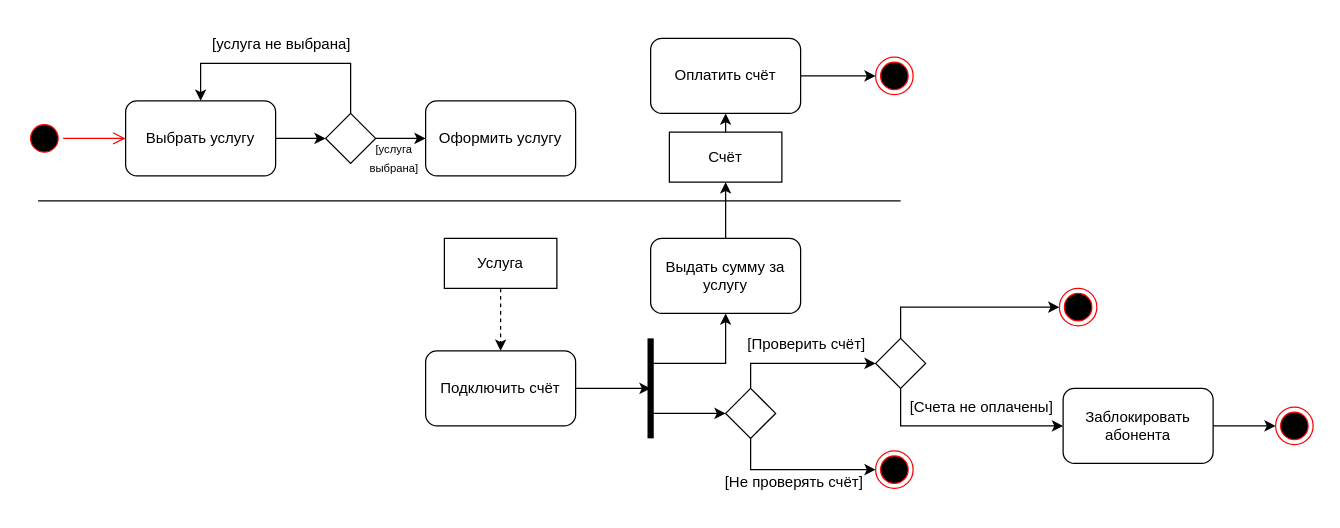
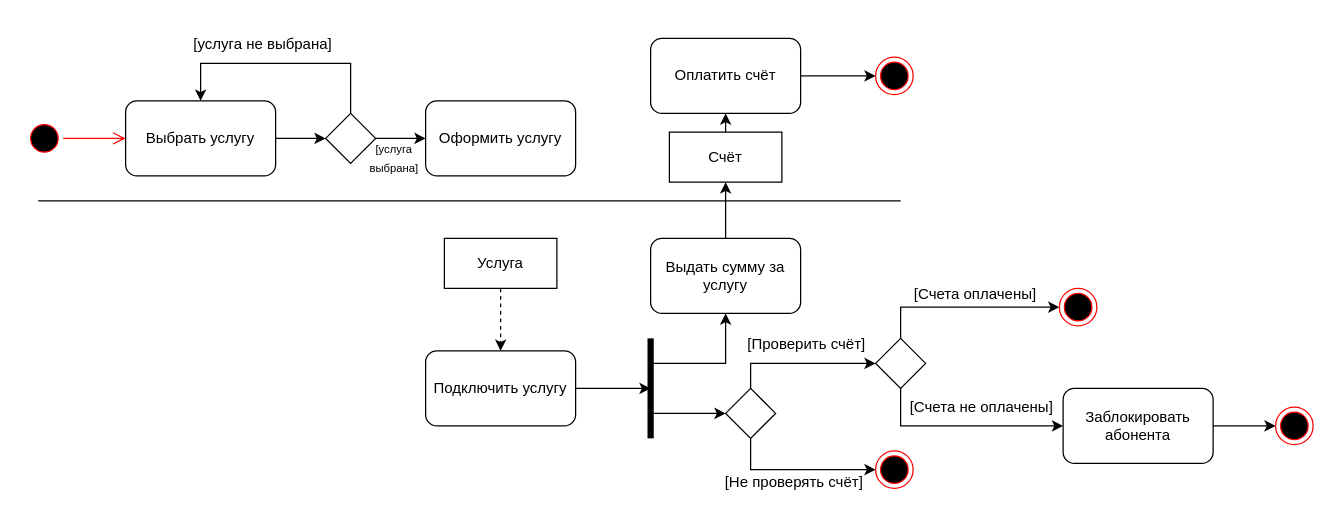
- <mxCell id="12" value="[услуга не выбрана]" style="text;html=1;strokeColor=none;fillColor=none;align=center;verticalAlign=middle;whiteSpace=wrap;rounded=0;" vertex="1" parent="1"><mxGeometry x="150" y="20" width="150" height="30" as="geometry" /></mxCell>
+ <mxCell id="12" value="[услуга не выбрана]" style="text;html=1;strokeColor=none;fillColor=none;align=center;verticalAlign=middle;whiteSpace=wrap;rounded=0;" vertex="1" parent="1"><mxGeometry x="135" y="20" width="150" height="30" as="geometry" /></mxCell>
+ <mxCell id="37" value="[Счета оплачены]" style="text;html=1;strokeColor=none;fillColor=none;align=center;verticalAlign=middle;whiteSpace=wrap;rounded=0;fontSize=12;" vertex="1" parent="1"><mxGeometry x="730" y="220" width="100" height="30" as="geometry" /></mxCell>
- <mxCell id="15" value="&lt;font style=&quot;font-size: 12px;&quot;&gt;Подключить счёт&lt;/font&gt;" style="rounded=1;whiteSpace=wrap;html=1;fontSize=9;" vertex="1" parent="1"><mxGeometry x="340" y="280" width="120" height="60" as="geometry" /></mxCell>
+ <mxCell id="15" value="&lt;font style=&quot;font-size: 12px;&quot;&gt;Подключить услугу&lt;/font&gt;" style="rounded=1;whiteSpace=wrap;html=1;fontSize=9;" vertex="1" parent="1"><mxGeometry x="340" y="280" width="120" height="60" as="geometry" /></mxCell>
